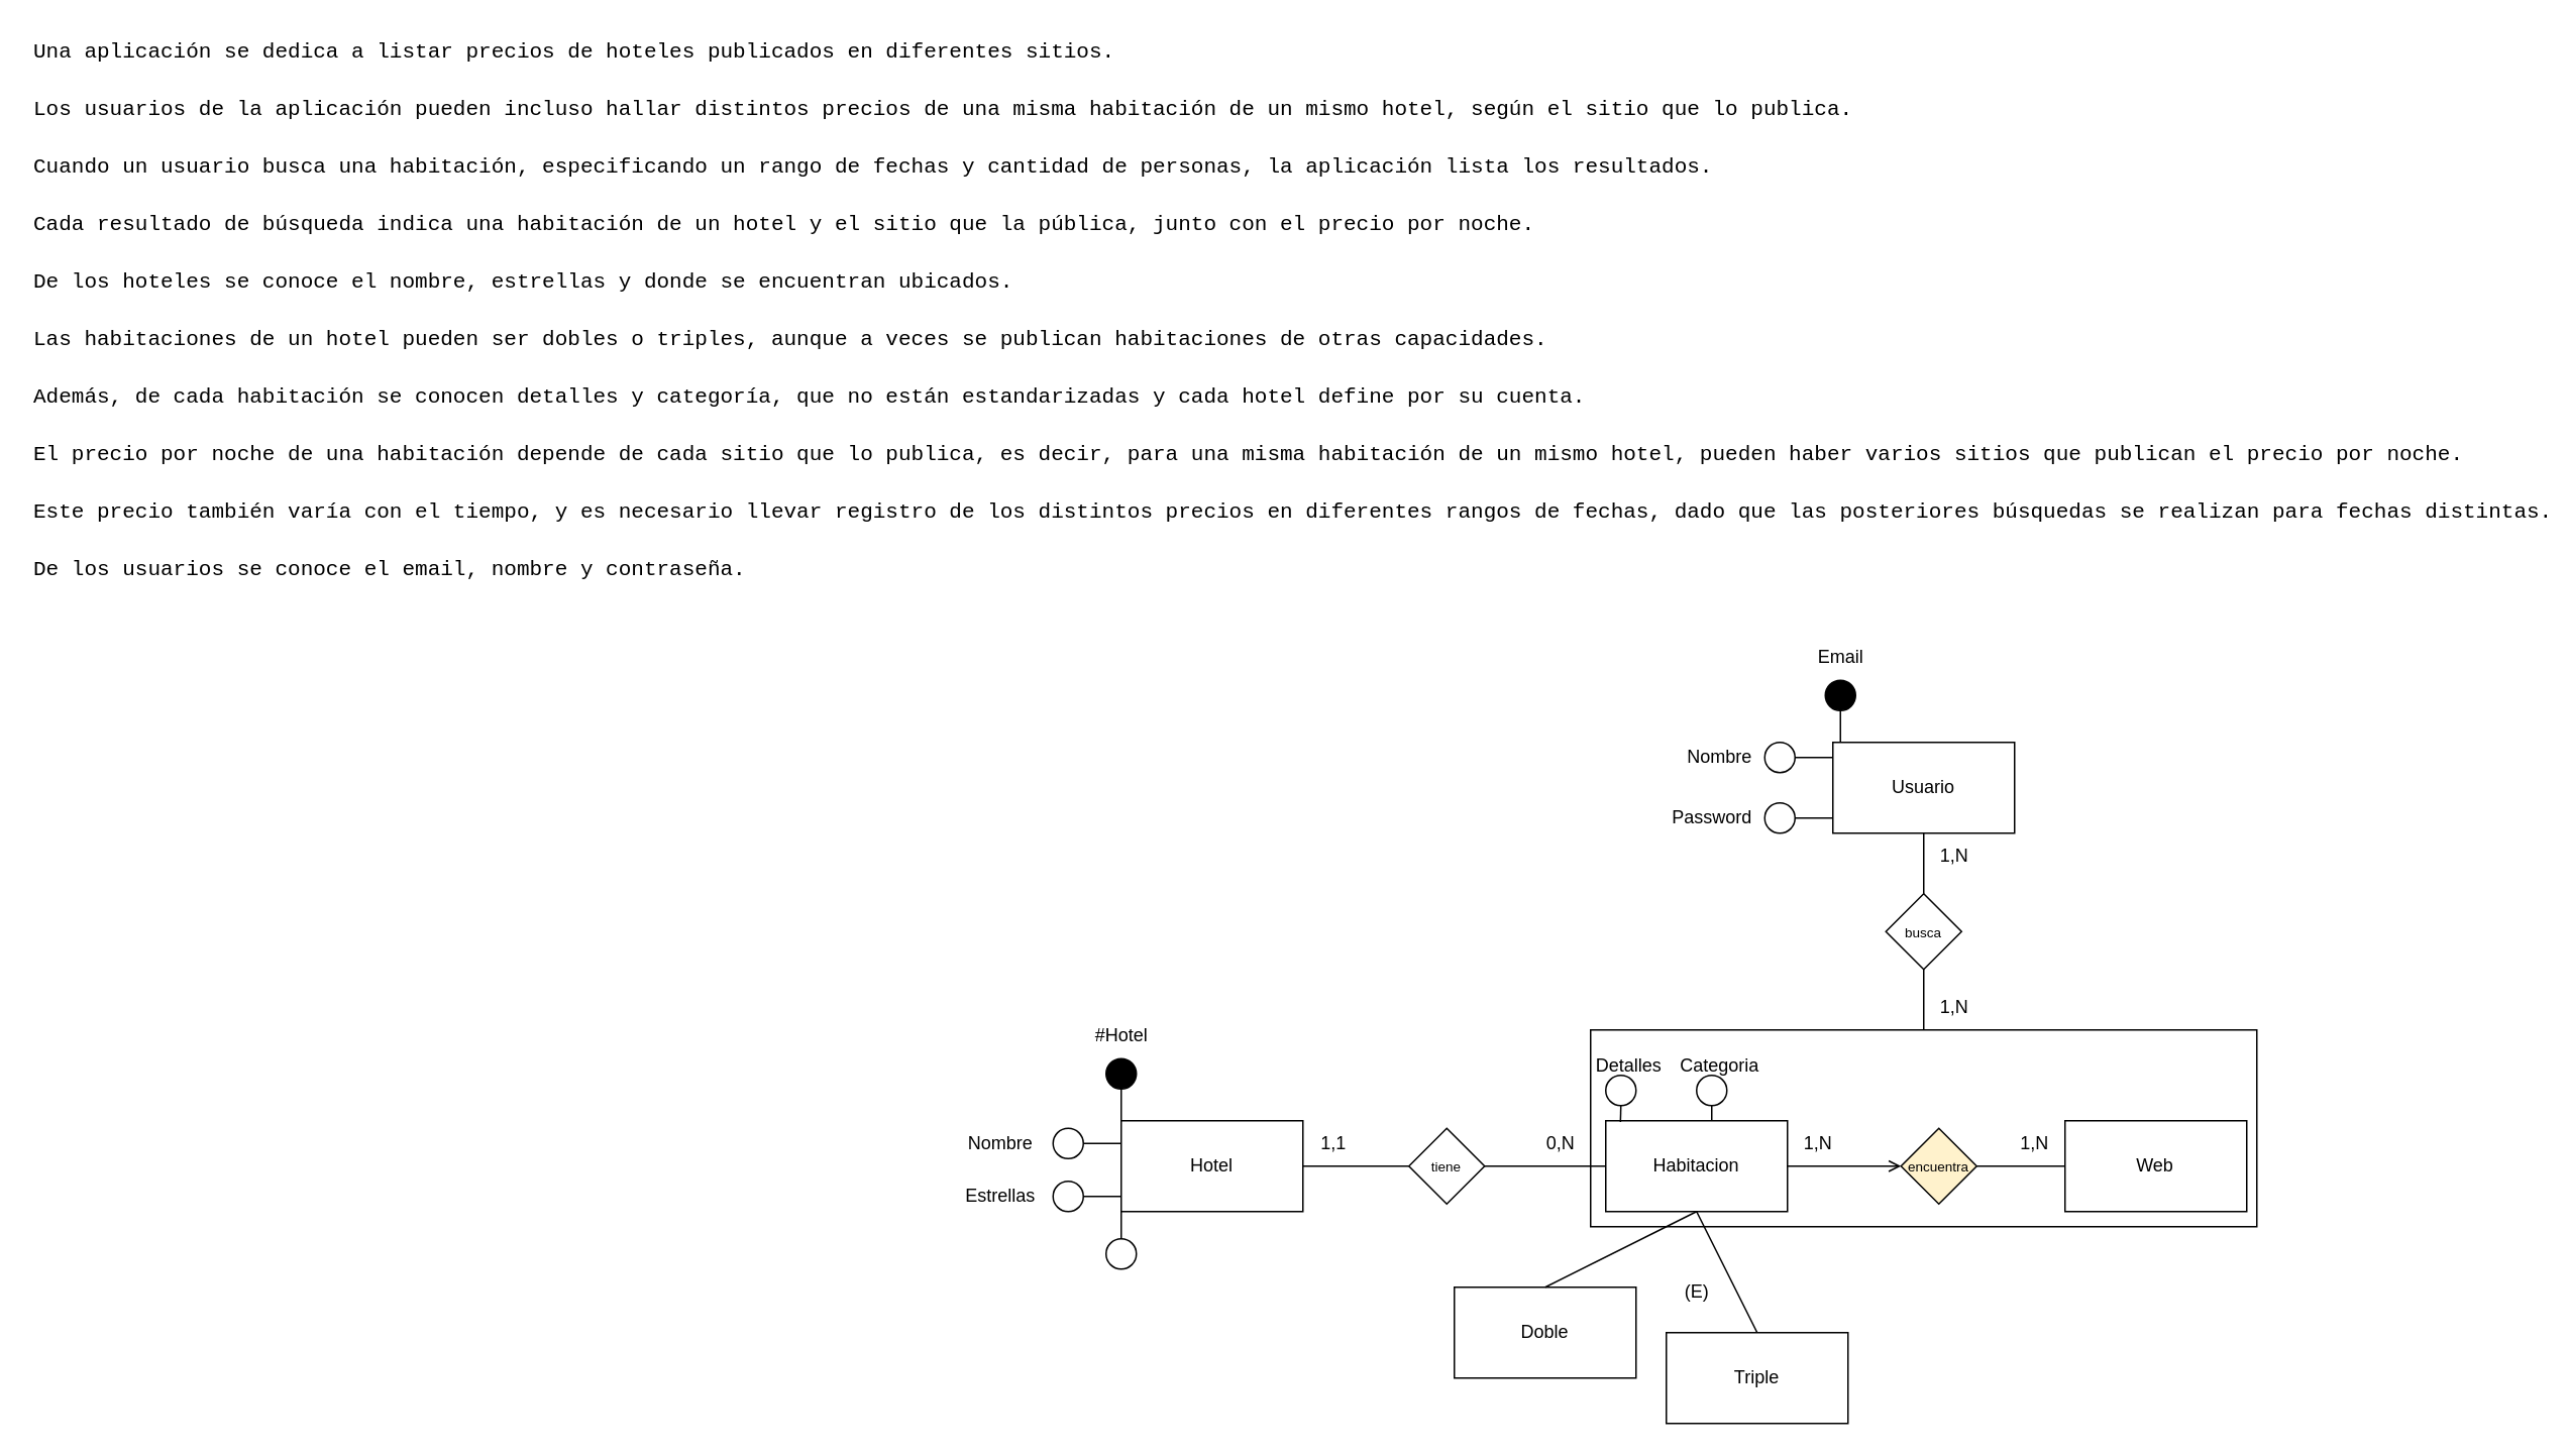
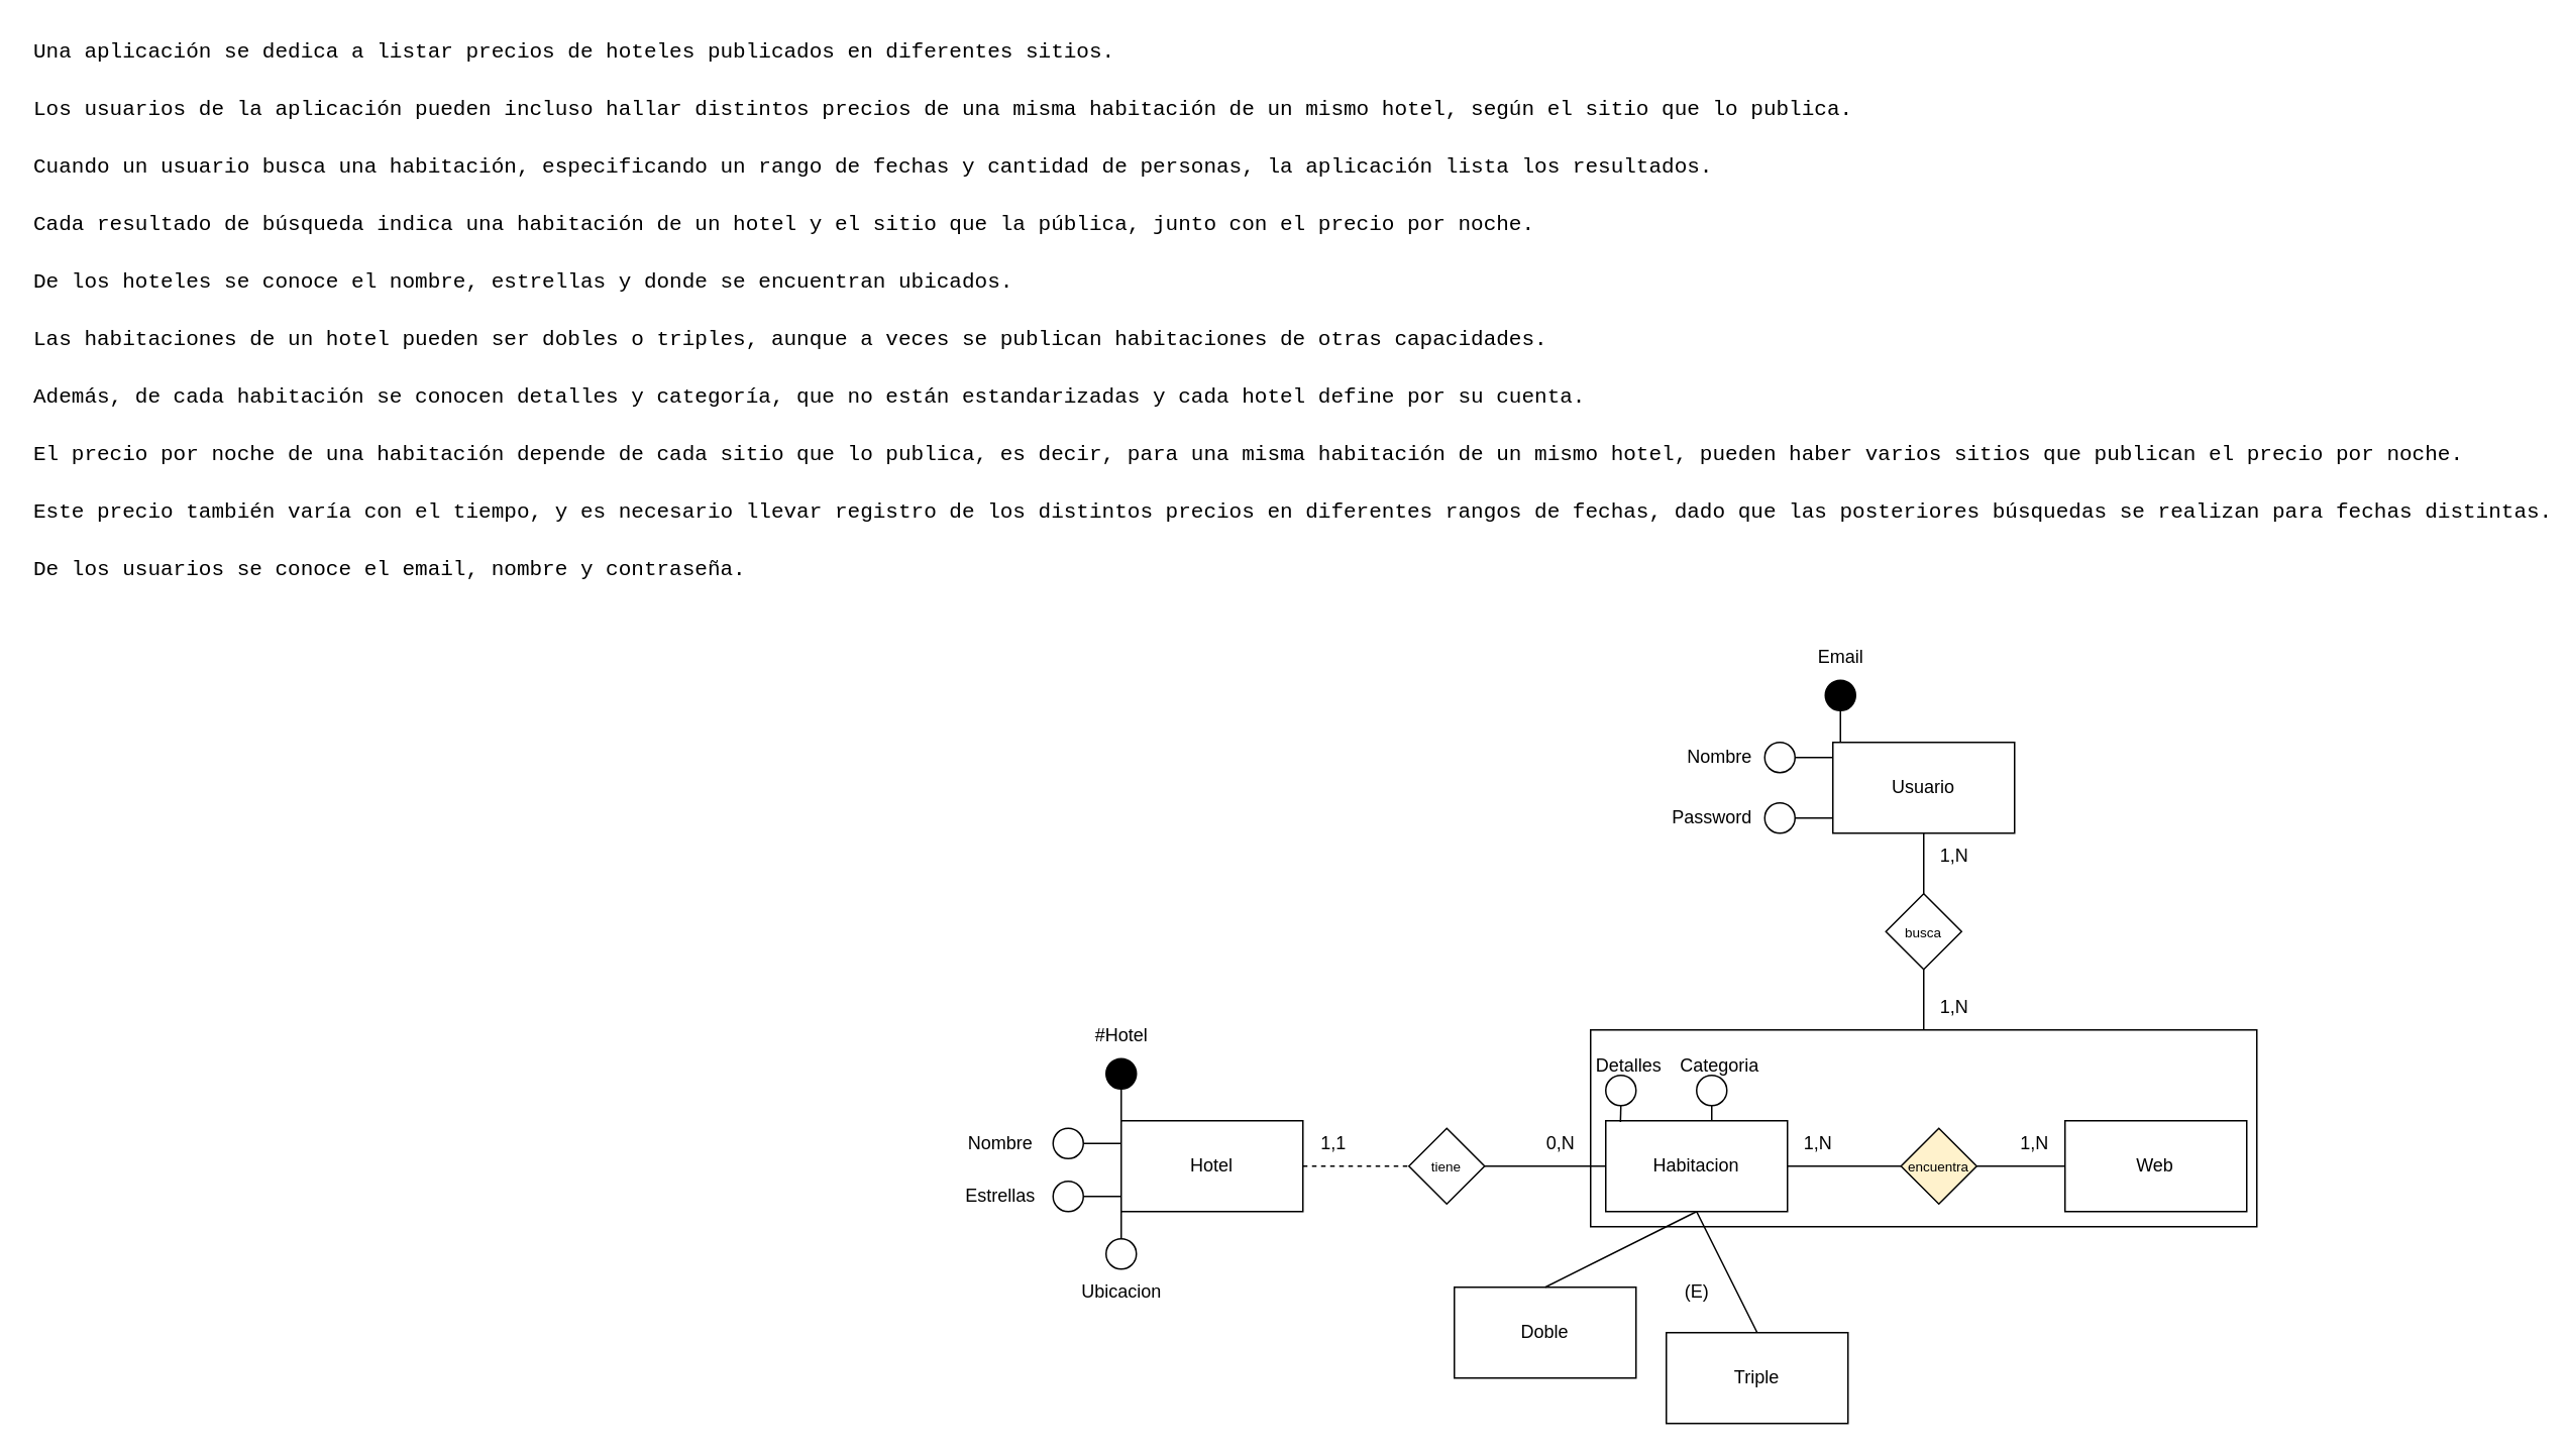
- <mxCell id="16" value="" style="endArrow=none;html=1;rounded=0;exitX=1;exitY=0.5;exitDx=0;exitDy=0;entryX=0;entryY=0.5;entryDx=0;entryDy=0;" edge="1" parent="1" source="8" target="11"><mxGeometry width="50" height="50" relative="1" as="geometry"><mxPoint x="920" y="670" as="sourcePoint" /><mxPoint x="970" y="620" as="targetPoint" /></mxGeometry></mxCell>
+ <mxCell id="16" value="" style="endArrow=none;html=1;rounded=0;exitX=1;exitY=0.5;exitDx=0;exitDy=0;entryX=0;entryY=0.5;entryDx=0;entryDy=0;dashed=1;" edge="1" parent="1" source="8" target="11"><mxGeometry width="50" height="50" relative="1" as="geometry"><mxPoint x="920" y="670" as="sourcePoint" /><mxPoint x="970" y="620" as="targetPoint" /></mxGeometry></mxCell>
- <mxCell id="12" value="" style="endArrow=open;html=1;rounded=0;exitX=1;exitY=0.5;exitDx=0;exitDy=0;entryX=0;entryY=0.5;entryDx=0;entryDy=0;" edge="1" parent="1" source="4" target="10"><mxGeometry width="50" height="50" relative="1" as="geometry"><mxPoint x="1180" y="720" as="sourcePoint" /><mxPoint x="1230" y="670" as="targetPoint" /></mxGeometry></mxCell>
+ <mxCell id="12" value="" style="endArrow=none;html=1;rounded=0;exitX=1;exitY=0.5;exitDx=0;exitDy=0;entryX=0;entryY=0.5;entryDx=0;entryDy=0;" edge="1" parent="1" source="4" target="10"><mxGeometry width="50" height="50" relative="1" as="geometry"><mxPoint x="1180" y="720" as="sourcePoint" /><mxPoint x="1230" y="670" as="targetPoint" /></mxGeometry></mxCell>
+ <mxCell id="48" value="Ubicacion" style="text;html=1;align=center;verticalAlign=middle;resizable=0;points=[];autosize=1;strokeColor=none;fillColor=none;" vertex="1" parent="1"><mxGeometry x="700" y="838" width="80" height="30" as="geometry" /></mxCell>
